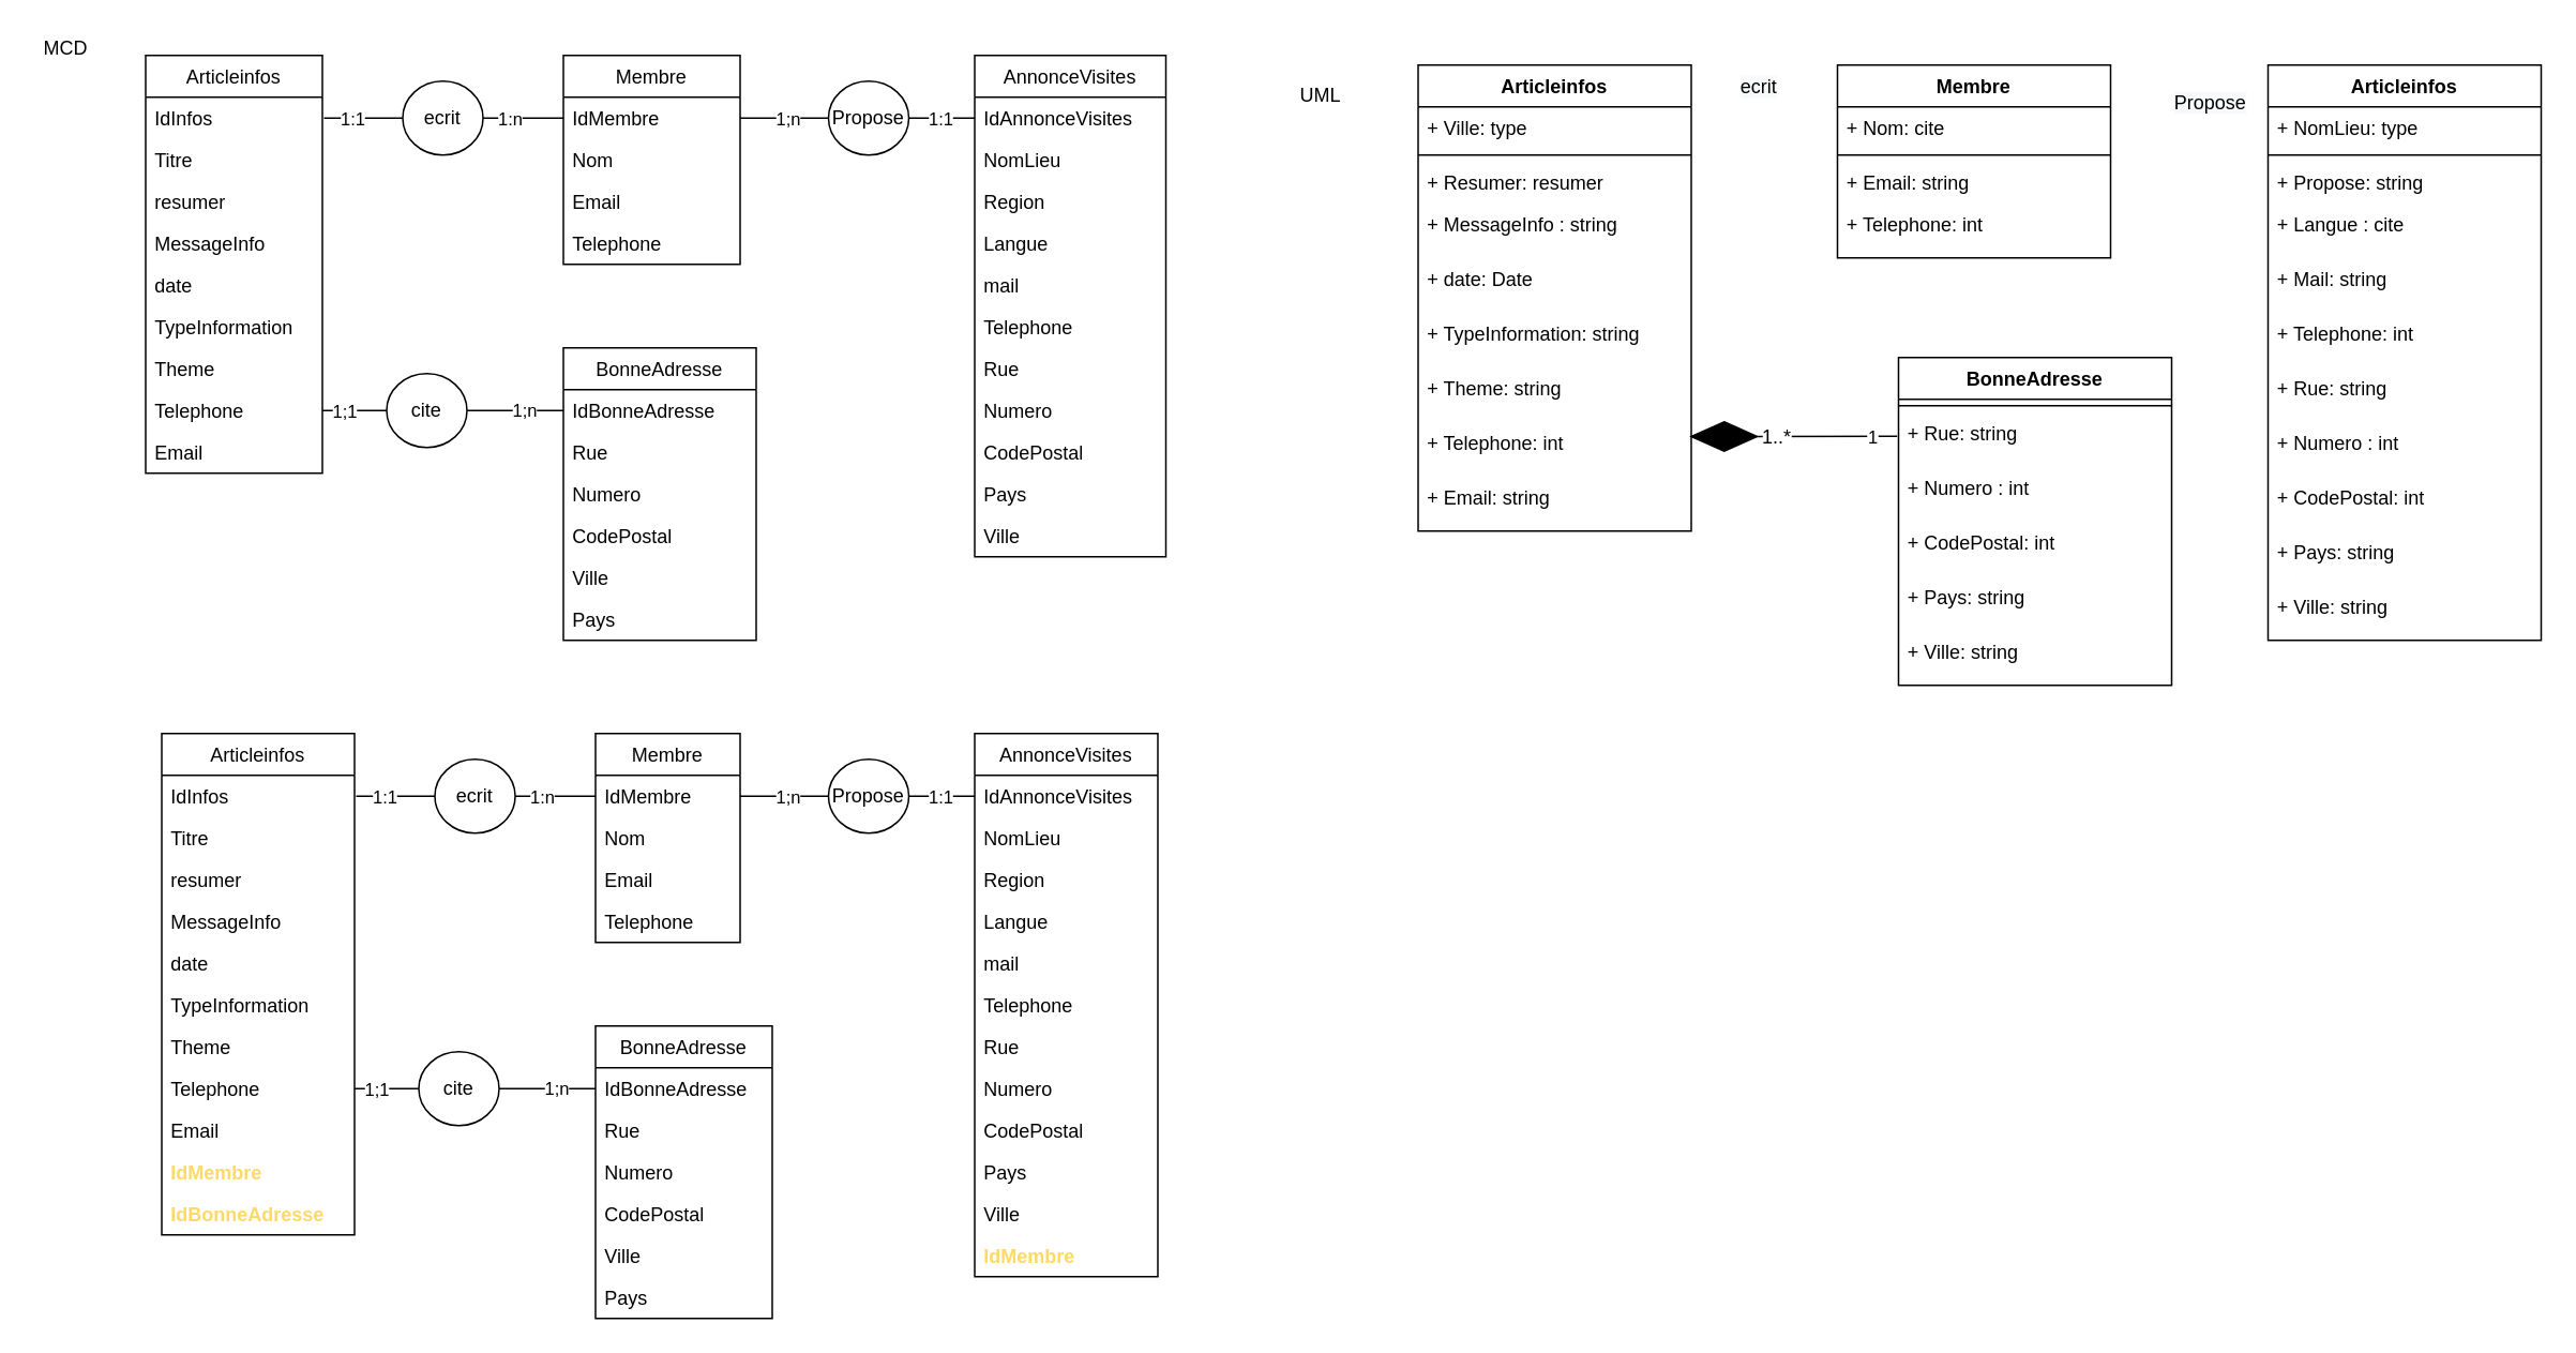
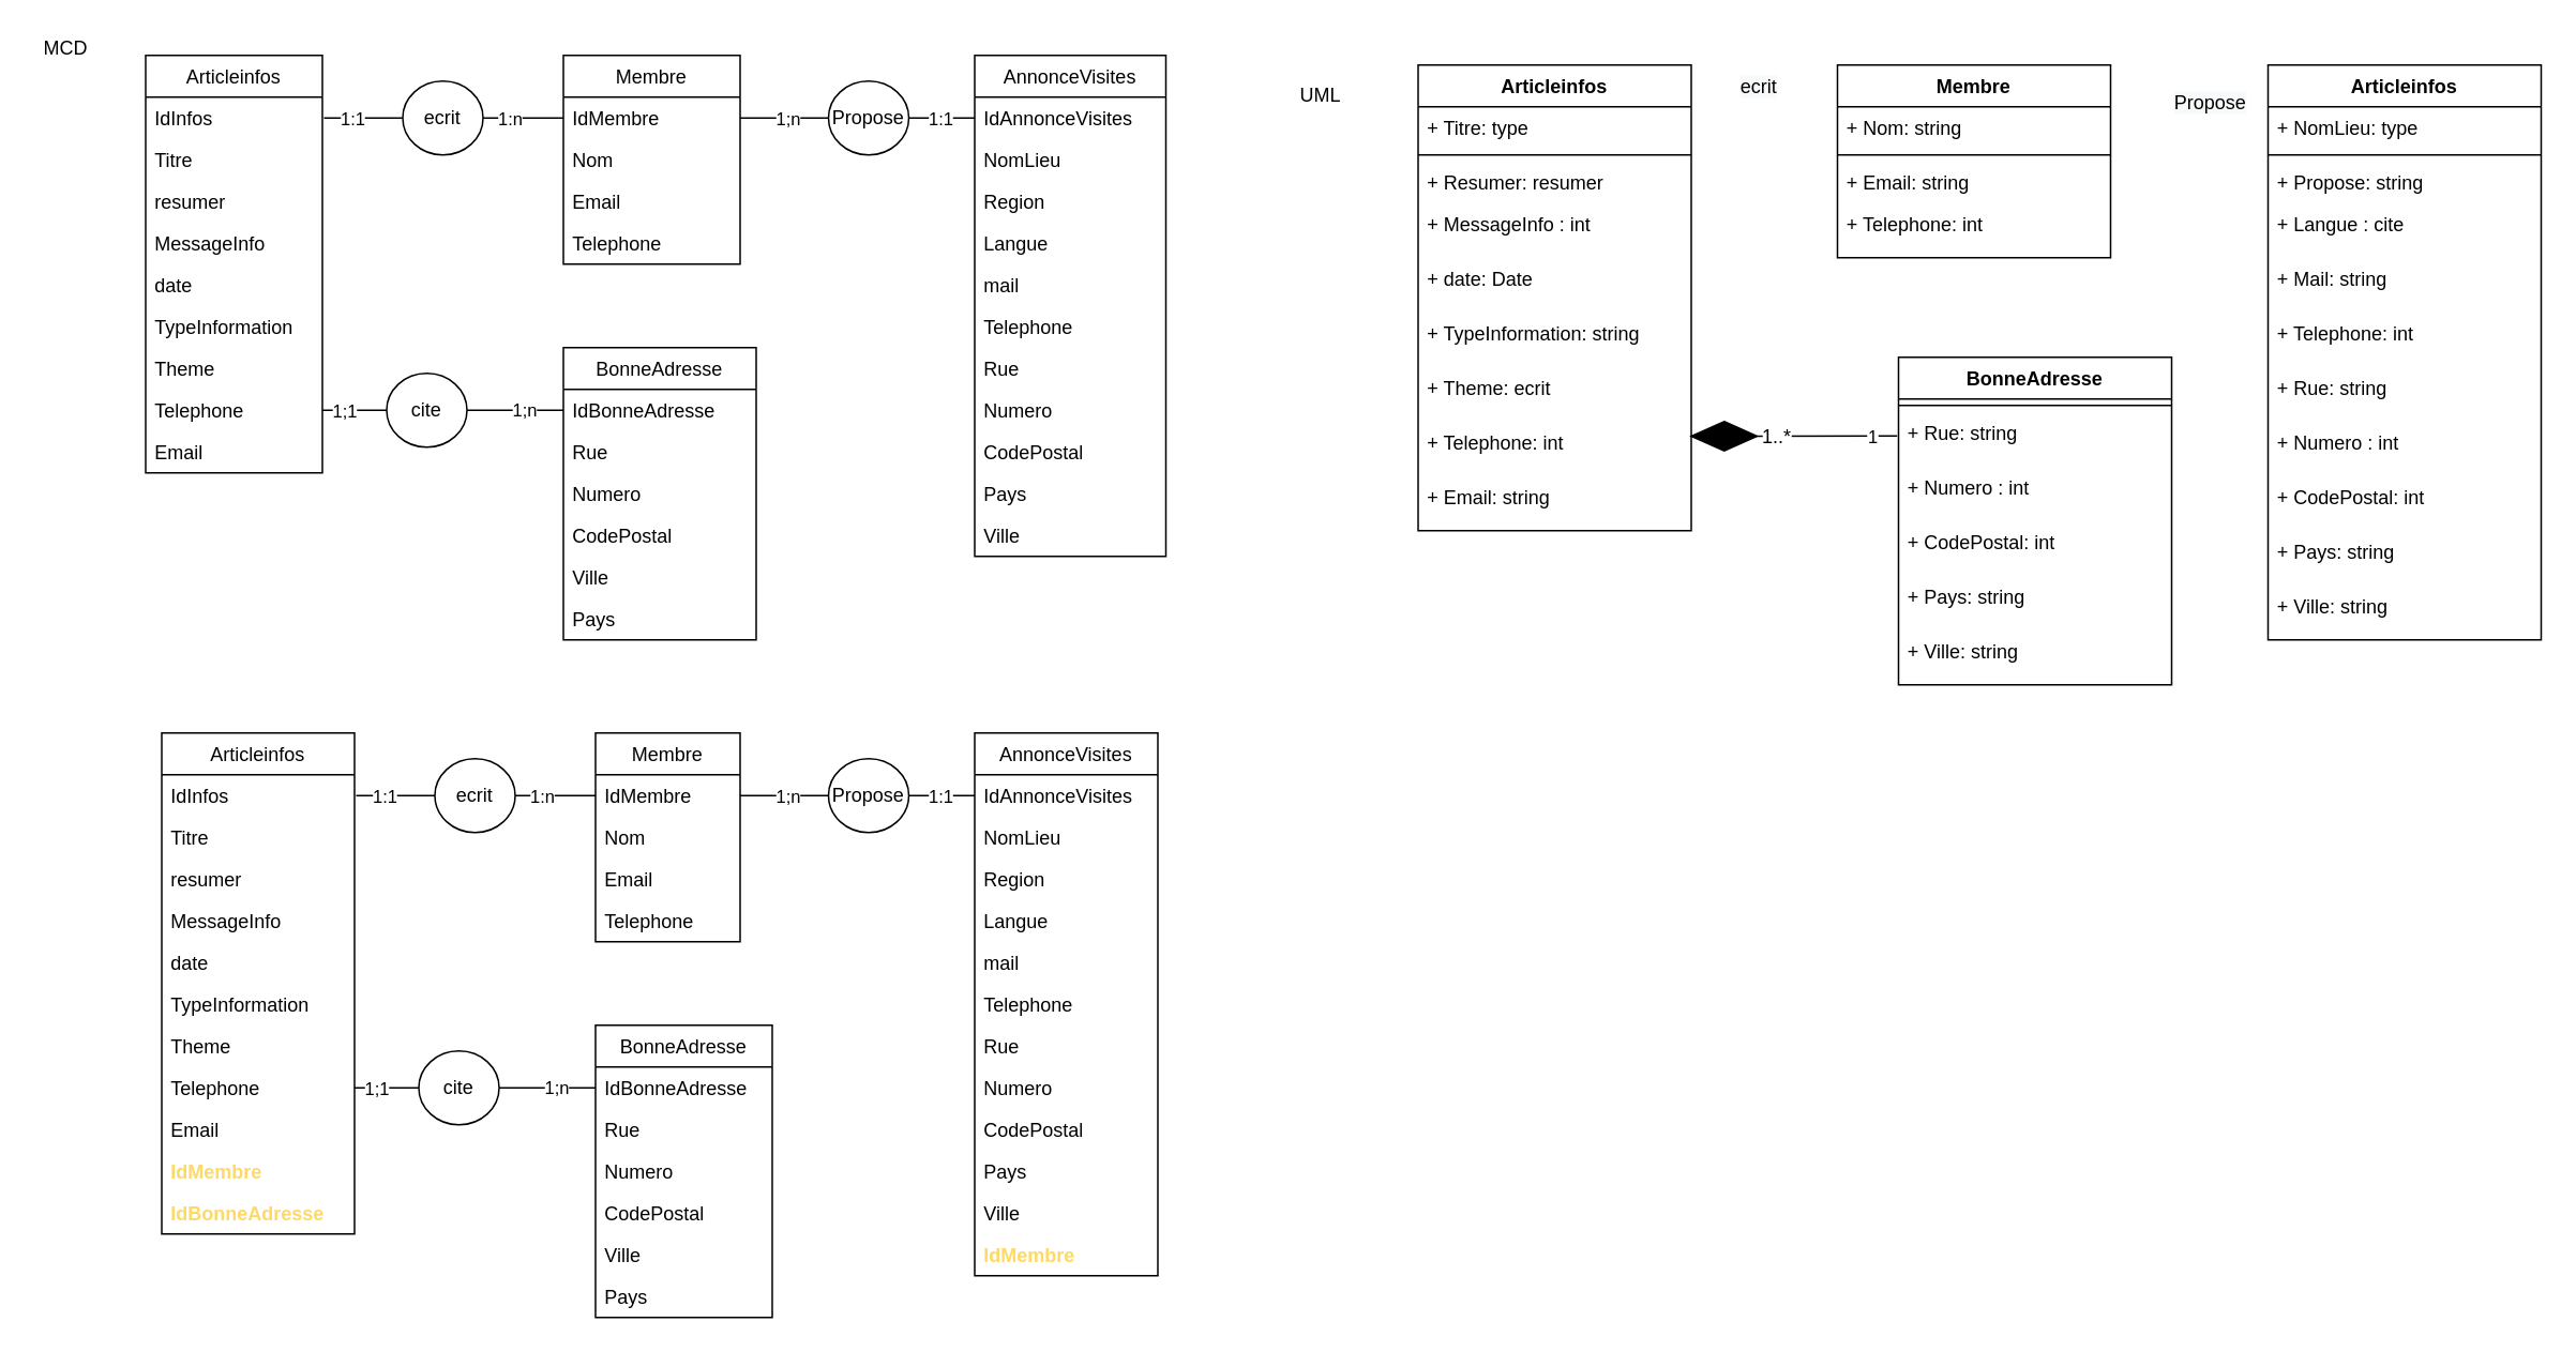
- <mxCell id="106" value="+ Ville: type" style="text;strokeColor=none;fillColor=none;align=left;verticalAlign=top;spacingLeft=4;spacingRight=4;overflow=hidden;rotatable=0;points=[[0,0.5],[1,0.5]];portConstraint=eastwest;" vertex="1" parent="105"><mxGeometry y="26" width="170" height="26" as="geometry" /></mxCell>
+ <mxCell id="106" value="+ Titre: type" style="text;strokeColor=none;fillColor=none;align=left;verticalAlign=top;spacingLeft=4;spacingRight=4;overflow=hidden;rotatable=0;points=[[0,0.5],[1,0.5]];portConstraint=eastwest;" vertex="1" parent="105"><mxGeometry y="26" width="170" height="26" as="geometry" /></mxCell>
- <mxCell id="116" value="+ Nom: cite" style="text;strokeColor=none;fillColor=none;align=left;verticalAlign=top;spacingLeft=4;spacingRight=4;overflow=hidden;rotatable=0;points=[[0,0.5],[1,0.5]];portConstraint=eastwest;" vertex="1" parent="115"><mxGeometry y="26" width="170" height="26" as="geometry" /></mxCell>
+ <mxCell id="116" value="+ Nom: string" style="text;strokeColor=none;fillColor=none;align=left;verticalAlign=top;spacingLeft=4;spacingRight=4;overflow=hidden;rotatable=0;points=[[0,0.5],[1,0.5]];portConstraint=eastwest;" vertex="1" parent="115"><mxGeometry y="26" width="170" height="26" as="geometry" /></mxCell>
- <mxCell id="109" value="+ MessageInfo : string" style="text;strokeColor=none;fillColor=none;align=left;verticalAlign=top;spacingLeft=4;spacingRight=4;overflow=hidden;rotatable=0;points=[[0,0.5],[1,0.5]];portConstraint=eastwest;" vertex="1" parent="105"><mxGeometry y="86" width="170" height="34" as="geometry" /></mxCell>
+ <mxCell id="109" value="+ MessageInfo : int" style="text;strokeColor=none;fillColor=none;align=left;verticalAlign=top;spacingLeft=4;spacingRight=4;overflow=hidden;rotatable=0;points=[[0,0.5],[1,0.5]];portConstraint=eastwest;" vertex="1" parent="105"><mxGeometry y="86" width="170" height="34" as="geometry" /></mxCell>
- <mxCell id="112" value="+ Theme: string" style="text;strokeColor=none;fillColor=none;align=left;verticalAlign=top;spacingLeft=4;spacingRight=4;overflow=hidden;rotatable=0;points=[[0,0.5],[1,0.5]];portConstraint=eastwest;" vertex="1" parent="105"><mxGeometry y="188" width="170" height="34" as="geometry" /></mxCell>
+ <mxCell id="112" value="+ Theme: ecrit" style="text;strokeColor=none;fillColor=none;align=left;verticalAlign=top;spacingLeft=4;spacingRight=4;overflow=hidden;rotatable=0;points=[[0,0.5],[1,0.5]];portConstraint=eastwest;" vertex="1" parent="105"><mxGeometry y="188" width="170" height="34" as="geometry" /></mxCell>
